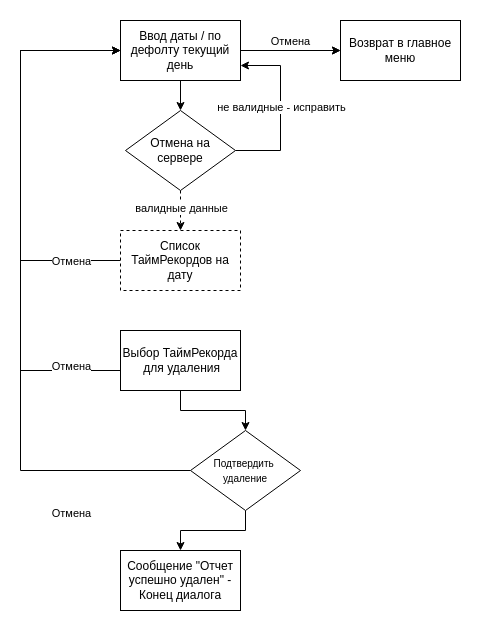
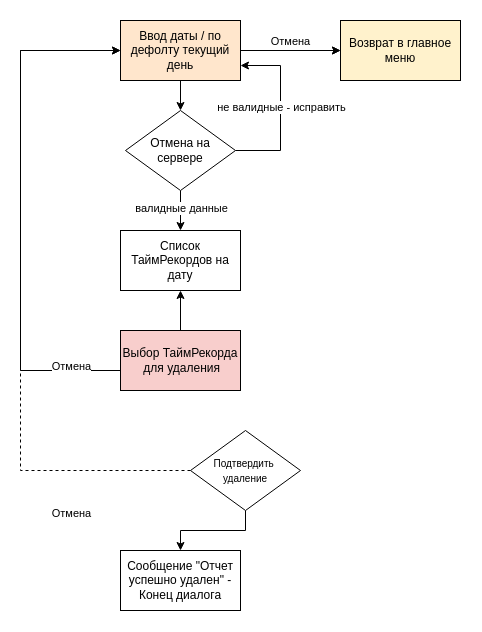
- <mxCell id="6" value="Ввод даты / по дефолту текущий день" style="rounded=0;whiteSpace=wrap;html=1;" parent="1" vertex="1"><mxGeometry x="120" y="20" width="120" height="60" as="geometry" /></mxCell>
+ <mxCell id="6" value="Ввод даты / по дефолту текущий день" style="rounded=0;whiteSpace=wrap;html=1;fillColor=#ffe6cc;" parent="1" vertex="1"><mxGeometry x="120" y="20" width="120" height="60" as="geometry" /></mxCell>
- <mxCell id="24" value="Возврат в главное меню" style="whiteSpace=wrap;html=1;rounded=0;" parent="1" vertex="1"><mxGeometry x="340" y="20" width="120" height="60" as="geometry" /></mxCell>
+ <mxCell id="24" value="Возврат в главное меню" style="whiteSpace=wrap;html=1;rounded=0;fillColor=#fff2cc;" parent="1" vertex="1"><mxGeometry x="340" y="20" width="120" height="60" as="geometry" /></mxCell>
- <mxCell id="10" value="" style="edgeStyle=orthogonalEdgeStyle;rounded=0;orthogonalLoop=1;jettySize=auto;html=1;dashed=1;" parent="1" source="14" target="9" edge="1"><mxGeometry relative="1" as="geometry" /></mxCell>
+ <mxCell id="10" value="" style="edgeStyle=orthogonalEdgeStyle;rounded=0;orthogonalLoop=1;jettySize=auto;html=1;" parent="1" source="14" target="9" edge="1"><mxGeometry relative="1" as="geometry" /></mxCell>
- <mxCell id="7" style="edgeStyle=orthogonalEdgeStyle;rounded=0;orthogonalLoop=1;jettySize=auto;html=1;entryX=0;entryY=0.5;entryDx=0;entryDy=0;exitX=0;exitY=0.5;exitDx=0;exitDy=0;" parent="1" source="9" target="6" edge="1"><mxGeometry relative="1" as="geometry"><mxPoint x="480" y="390" as="targetPoint" /><Array as="points"><mxPoint x="20" y="260" /><mxPoint x="20" y="50" /></Array></mxGeometry></mxCell>
- <mxCell id="8" value="Отмена" style="edgeLabel;html=1;align=center;verticalAlign=middle;resizable=0;points=[];" parent="7" vertex="1" connectable="0"><mxGeometry x="-0.252" y="-1" relative="1" as="geometry"><mxPoint x="49" y="53" as="offset" /></mxGeometry></mxCell>
- <mxCell id="9" value="Список ТаймРекордов на дату" style="rounded=0;whiteSpace=wrap;html=1;dashed=1;" parent="1" vertex="1"><mxGeometry x="120" y="230" width="120" height="60" as="geometry" /></mxCell>
+ <mxCell id="9" value="Список ТаймРекордов на дату" style="rounded=0;whiteSpace=wrap;html=1;" parent="1" vertex="1"><mxGeometry x="120" y="230" width="120" height="60" as="geometry" /></mxCell>
- <mxCell id="18" value="Выбор ТаймРекорда&lt;br&gt;&amp;nbsp;для удаления" style="whiteSpace=wrap;html=1;rounded=0;" parent="1" vertex="1"><mxGeometry x="120" y="330" width="120" height="60" as="geometry" /></mxCell>
+ <mxCell id="18" value="Выбор ТаймРекорда&lt;br&gt;&amp;nbsp;для удаления" style="whiteSpace=wrap;html=1;rounded=0;fillColor=#f8cecc;" parent="1" vertex="1"><mxGeometry x="120" y="330" width="120" height="60" as="geometry" /></mxCell>
- <mxCell id="15" value="" style="edgeStyle=orthogonalEdgeStyle;rounded=0;orthogonalLoop=1;jettySize=auto;html=1;" parent="1" source="18" target="22" edge="1"><mxGeometry relative="1" as="geometry"><mxPoint x="180" y="430" as="targetPoint" /></mxGeometry></mxCell>
+ <mxCell id="15" value="" style="edgeStyle=orthogonalEdgeStyle;rounded=0;orthogonalLoop=1;jettySize=auto;html=1;" parent="1" source="18" target="9" edge="1"><mxGeometry relative="1" as="geometry"><mxPoint x="180" y="430" as="targetPoint" /></mxGeometry></mxCell>
- <mxCell id="20" value="" style="edgeStyle=orthogonalEdgeStyle;rounded=0;orthogonalLoop=1;jettySize=auto;html=1;entryX=0;entryY=0.5;entryDx=0;entryDy=0;" parent="1" source="22" target="6" edge="1"><mxGeometry relative="1" as="geometry"><Array as="points"><mxPoint x="20" y="470" /><mxPoint x="20" y="50" /></Array></mxGeometry></mxCell>
+ <mxCell id="20" value="" style="edgeStyle=orthogonalEdgeStyle;rounded=0;orthogonalLoop=1;jettySize=auto;html=1;entryX=0;entryY=0.5;entryDx=0;entryDy=0;dashed=1;" parent="1" source="22" target="6" edge="1"><mxGeometry relative="1" as="geometry"><Array as="points"><mxPoint x="20" y="470" /><mxPoint x="20" y="50" /></Array></mxGeometry></mxCell>
